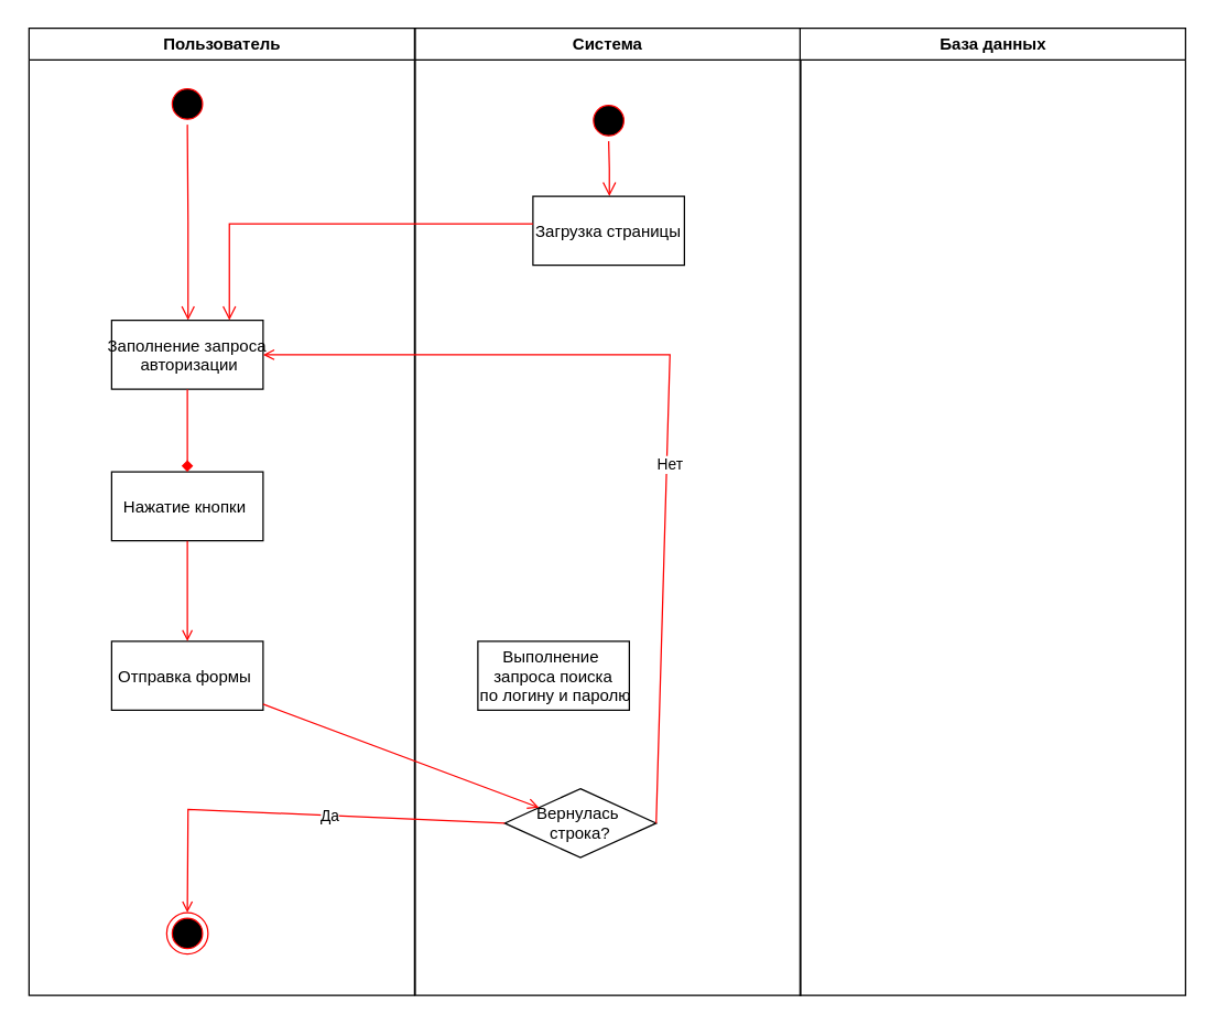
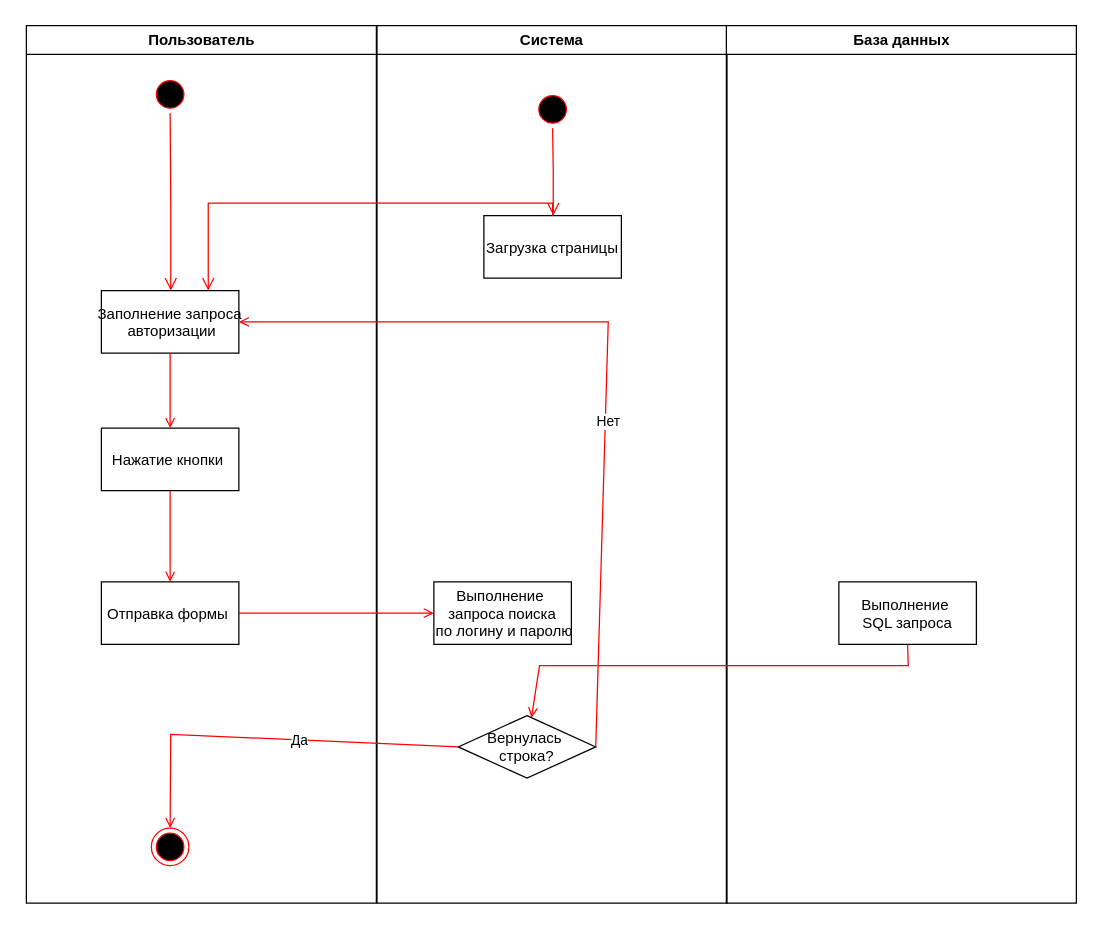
- <mxCell id="14" value="Загрузка страницы" style="" parent="11" vertex="1"><mxGeometry x="85.5" y="122" width="110" height="50" as="geometry" /></mxCell>
+ <mxCell id="14" value="Загрузка страницы" style="" parent="11" vertex="1"><mxGeometry x="85.5" y="152" width="110" height="50" as="geometry" /></mxCell>
- <mxCell id="7" value="" style="endArrow=diamond;strokeColor=#FF0000;endFill=1;rounded=0;" parent="2" source="5" target="6" edge="1"><mxGeometry relative="1" as="geometry" /></mxCell>
+ <mxCell id="7" value="" style="endArrow=open;strokeColor=#FF0000;endFill=1;rounded=0" parent="2" source="5" target="6" edge="1"><mxGeometry relative="1" as="geometry" /></mxCell>
+ <mxCell id="18" value="Выполнение &#10;SQL запроса" style="" parent="17" vertex="1"><mxGeometry x="90" y="445" width="110" height="50" as="geometry" /></mxCell>
+ <mxCell id="21" value="" style="edgeStyle=none;strokeColor=#FF0000;endArrow=open;endFill=1;rounded=0;exitX=0.5;exitY=1;exitDx=0;exitDy=0;" edge="1" parent="1" source="18" target="16"><mxGeometry width="100" height="100" relative="1" as="geometry"><mxPoint x="560.5" y="499.5" as="sourcePoint" /><mxPoint x="680.5" y="500" as="targetPoint" /><Array as="points"><mxPoint x="726" y="532" /><mxPoint x="431" y="532" /></Array></mxGeometry></mxCell>
- <mxCell id="19" value="" style="endArrow=open;strokeColor=#FF0000;endFill=1;rounded=0;" parent="1" source="8" target="16" edge="1"><mxGeometry relative="1" as="geometry" /></mxCell>
+ <mxCell id="19" value="" style="endArrow=open;strokeColor=#FF0000;endFill=1;rounded=0" parent="1" source="8" target="15" edge="1"><mxGeometry relative="1" as="geometry" /></mxCell>
